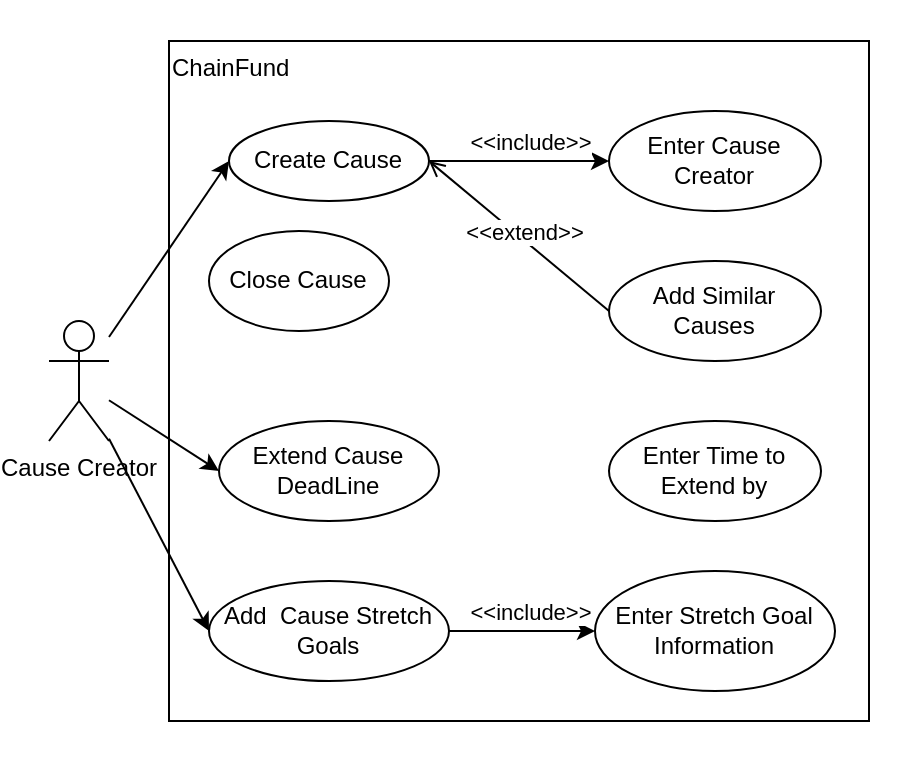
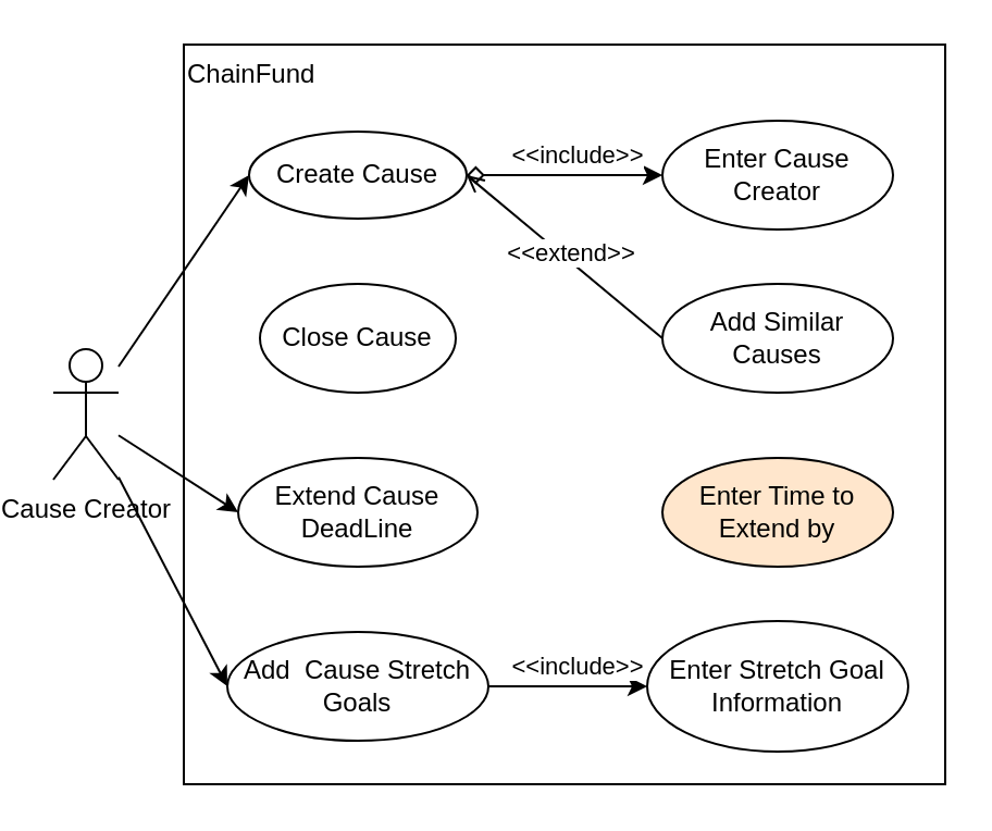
- <mxCell id="12" value="" style="endArrow=none;html=1;entryX=1;entryY=0.5;entryDx=0;entryDy=0;exitX=0;exitY=0.5;exitDx=0;exitDy=0;startArrow=classic;startFill=1;endFill=0;" edge="1" parent="1" source="11" target="4"><mxGeometry width="50" height="50" relative="1" as="geometry"><mxPoint x="0" y="187.778" as="sourcePoint" /><mxPoint x="120" y="90" as="targetPoint" /></mxGeometry></mxCell>
+ <mxCell id="12" value="" style="endArrow=diamond;html=1;entryX=1;entryY=0.5;entryDx=0;entryDy=0;exitX=0;exitY=0.5;exitDx=0;exitDy=0;startArrow=classic;startFill=1;endFill=0;" edge="1" parent="1" source="11" target="4"><mxGeometry width="50" height="50" relative="1" as="geometry"><mxPoint x="0" y="187.778" as="sourcePoint" /><mxPoint x="120" y="90" as="targetPoint" /></mxGeometry></mxCell>
- <mxCell id="7" value="Close Cause" style="ellipse;whiteSpace=wrap;html=1;align=center;" vertex="1" parent="1"><mxGeometry x="100" y="115" width="90" height="50" as="geometry" /></mxCell>
+ <mxCell id="7" value="Close Cause" style="ellipse;whiteSpace=wrap;html=1;align=center;" vertex="1" parent="1"><mxGeometry x="115" y="130" width="90" height="50" as="geometry" /></mxCell>
- <mxCell id="17" value="Enter Time to Extend by" style="ellipse;whiteSpace=wrap;html=1;align=center;" vertex="1" parent="1"><mxGeometry x="300" y="210" width="106" height="50" as="geometry" /></mxCell>
+ <mxCell id="17" value="Enter Time to Extend by" style="ellipse;whiteSpace=wrap;html=1;align=center;fillColor=#ffe6cc;" vertex="1" parent="1"><mxGeometry x="300" y="210" width="106" height="50" as="geometry" /></mxCell>
